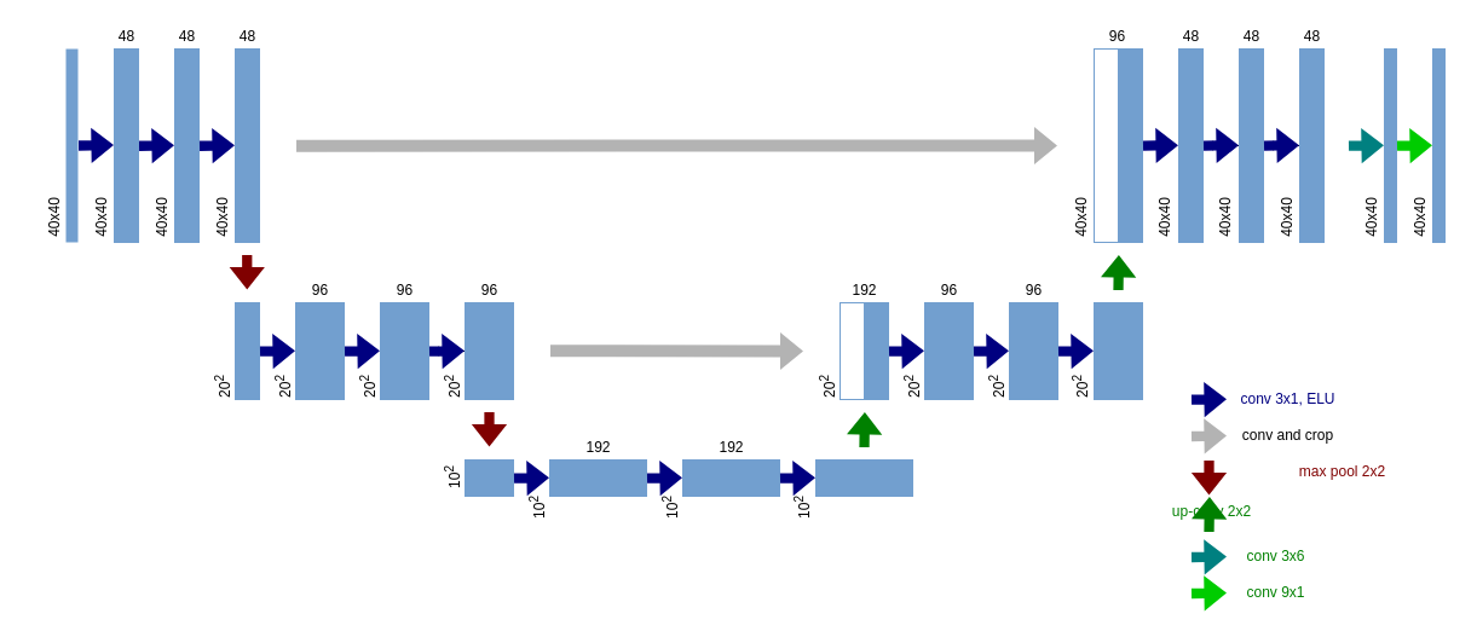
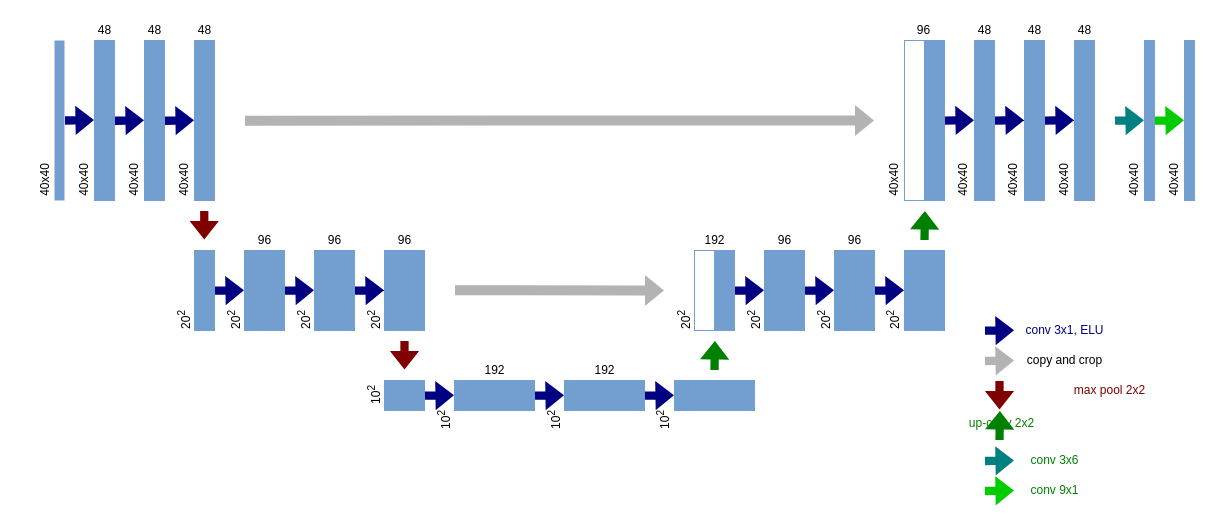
- <mxCell id="80" value="conv and crop" style="text;html=1;align=center;verticalAlign=middle;resizable=0;points=[];autosize=1;strokeColor=none;fillColor=none;" parent="1" vertex="1"><mxGeometry x="1019" y="350" width="90" height="20" as="geometry" /></mxCell>
+ <mxCell id="80" value="copy and crop" style="text;html=1;align=center;verticalAlign=middle;resizable=0;points=[];autosize=1;strokeColor=none;fillColor=none;" parent="1" vertex="1"><mxGeometry x="1019" y="350" width="90" height="20" as="geometry" /></mxCell>
